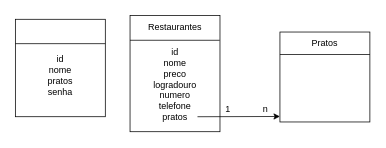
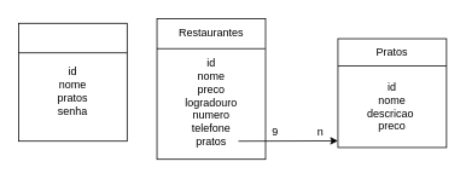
+ <mxCell id="13" value="&lt;div&gt;id&lt;/div&gt;&lt;div&gt;nome&lt;/div&gt;&lt;div&gt;descricao&amp;nbsp;&lt;/div&gt;&lt;div&gt;preco&lt;/div&gt;" style="text;html=1;strokeColor=none;fillColor=none;align=center;verticalAlign=middle;whiteSpace=wrap;rounded=0;" vertex="1" parent="1"><mxGeometry x="403" y="72" width="60" height="90" as="geometry" /></mxCell>
- <mxCell id="14" value="1&amp;nbsp; &amp;nbsp; &amp;nbsp; &amp;nbsp; &amp;nbsp; &amp;nbsp; &amp;nbsp;n" style="text;html=1;strokeColor=none;fillColor=none;align=center;verticalAlign=middle;whiteSpace=wrap;rounded=0;" vertex="1" parent="1"><mxGeometry x="299" y="130" width="60" height="30" as="geometry" /></mxCell>
+ <mxCell id="14" value="9&amp;nbsp; &amp;nbsp; &amp;nbsp; &amp;nbsp; &amp;nbsp; &amp;nbsp; &amp;nbsp;n" style="text;html=1;strokeColor=none;fillColor=none;align=center;verticalAlign=middle;whiteSpace=wrap;rounded=0;" vertex="1" parent="1"><mxGeometry x="299" y="130" width="60" height="30" as="geometry" /></mxCell>
